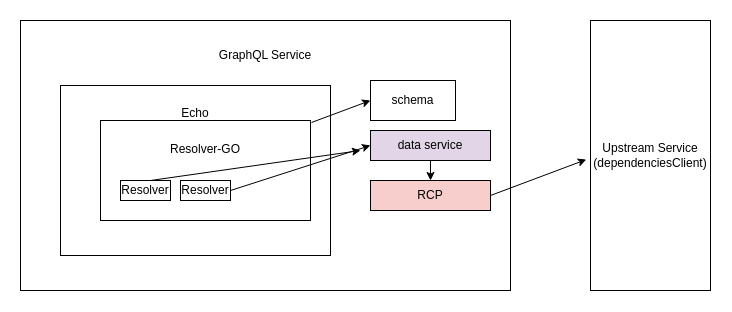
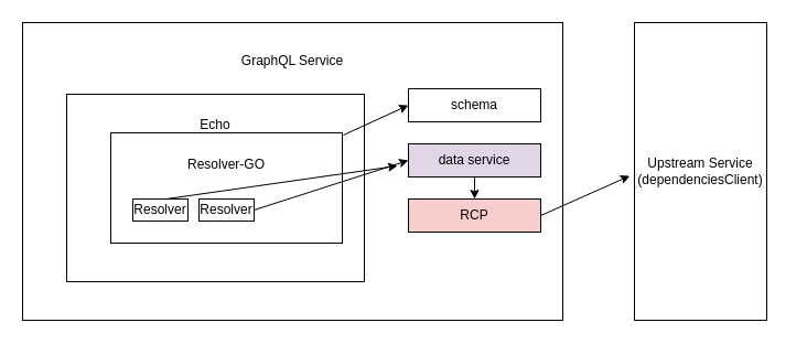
- <mxCell id="7" value="schema" style="rounded=0;whiteSpace=wrap;html=1;" vertex="1" parent="1"><mxGeometry x="370" y="80" width="85" height="40" as="geometry" /></mxCell>
+ <mxCell id="7" value="schema" style="rounded=0;whiteSpace=wrap;html=1;" vertex="1" parent="1"><mxGeometry x="370" y="80" width="120" height="30" as="geometry" /></mxCell>
- <mxCell id="14" value="Upstream Service&lt;br&gt;(dependenciesClient)" style="rounded=0;whiteSpace=wrap;html=1;" vertex="1" parent="1"><mxGeometry x="590" y="20" width="120" height="270" as="geometry" /></mxCell>
+ <mxCell id="14" value="Upstream Service&lt;br&gt;(dependenciesClient)" style="rounded=0;whiteSpace=wrap;html=1;" vertex="1" parent="1"><mxGeometry x="575" y="20" width="120" height="270" as="geometry" /></mxCell>
